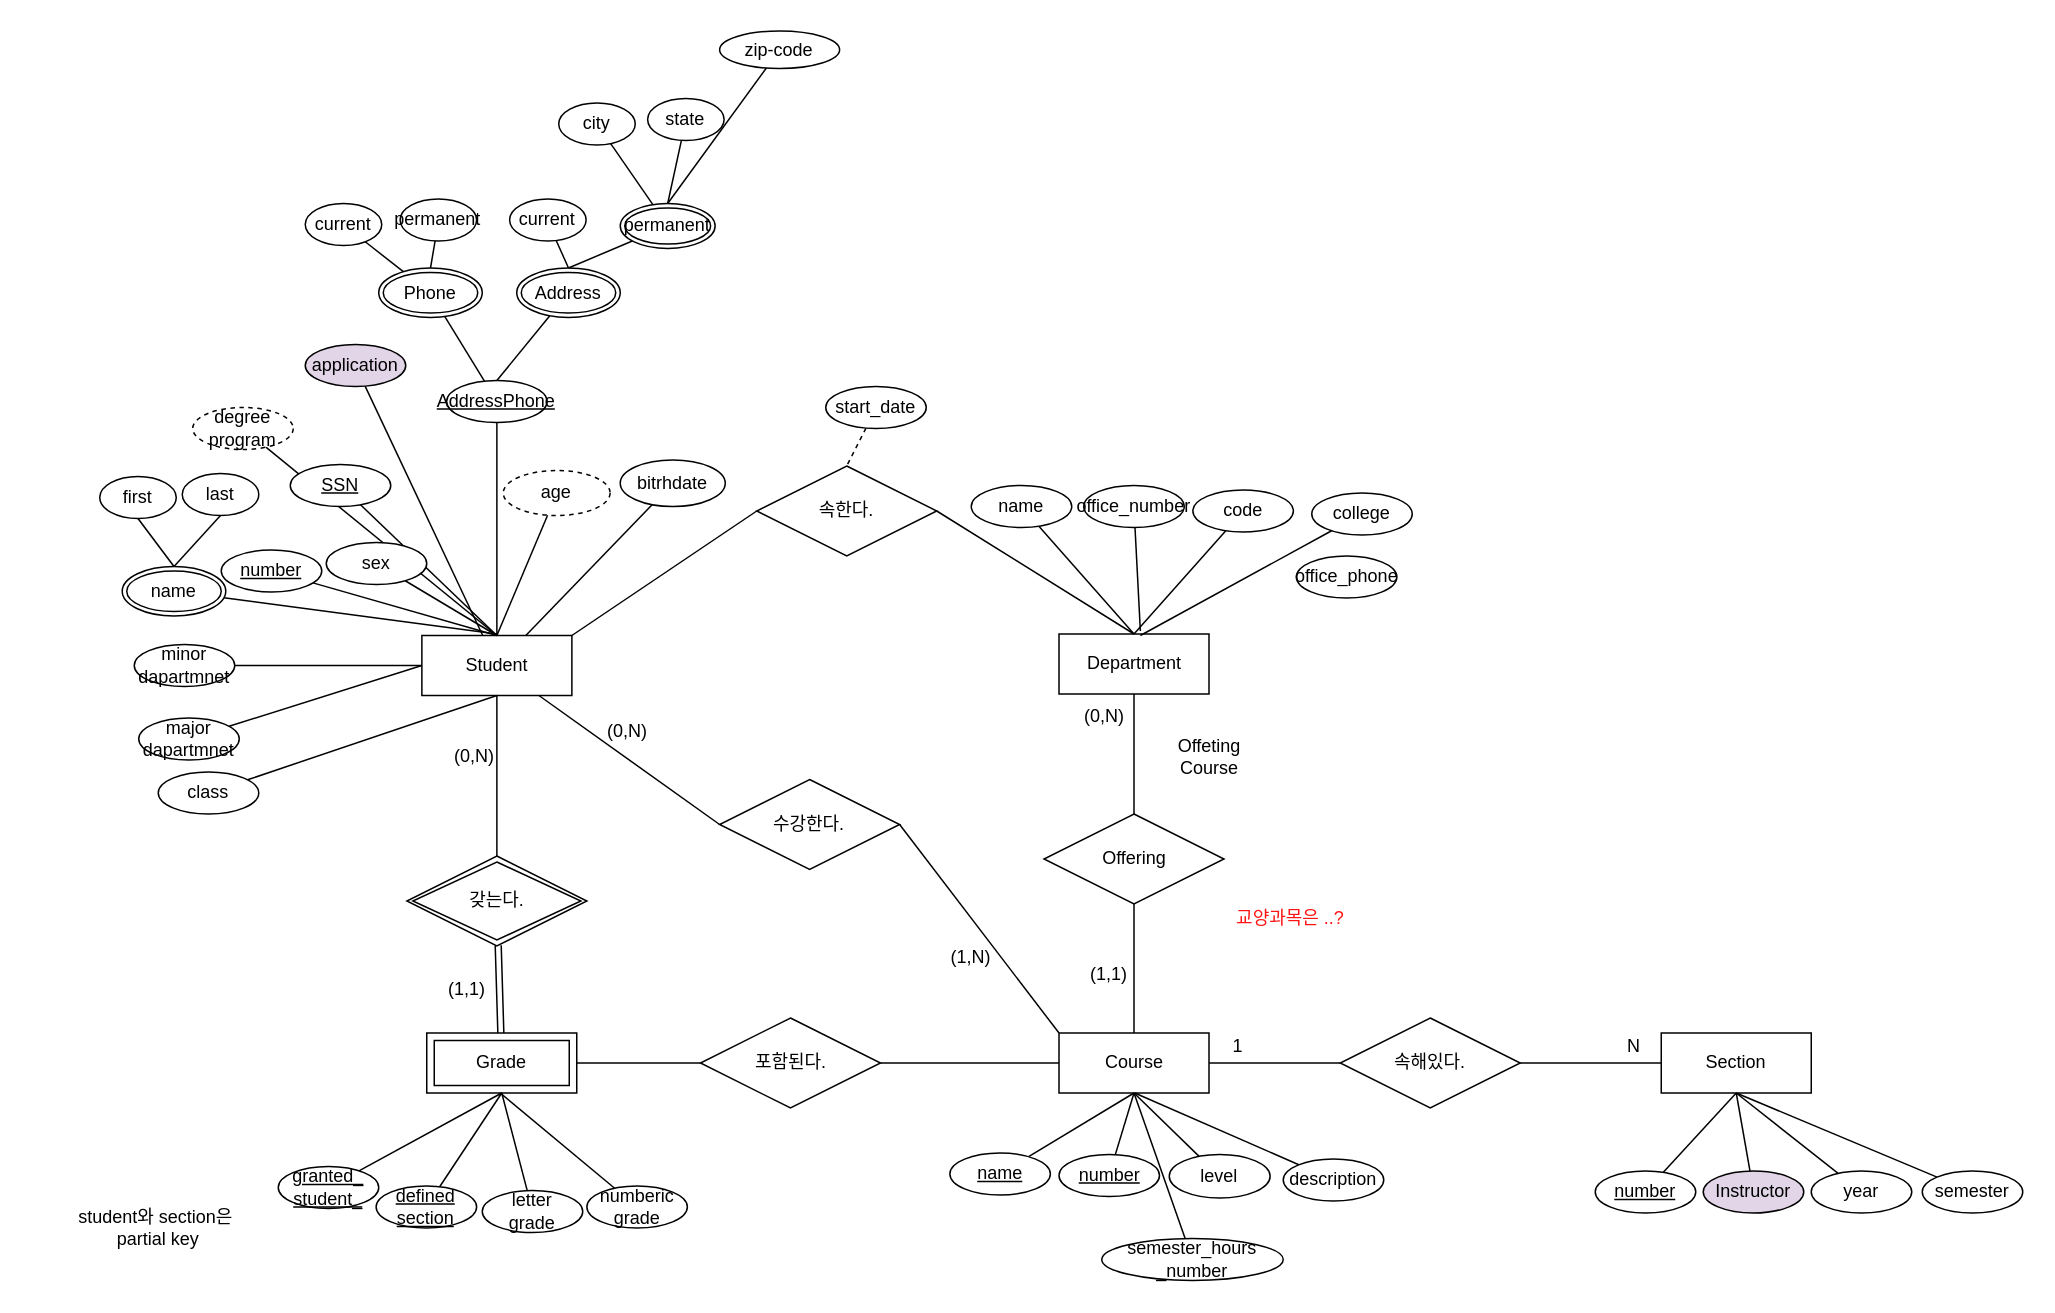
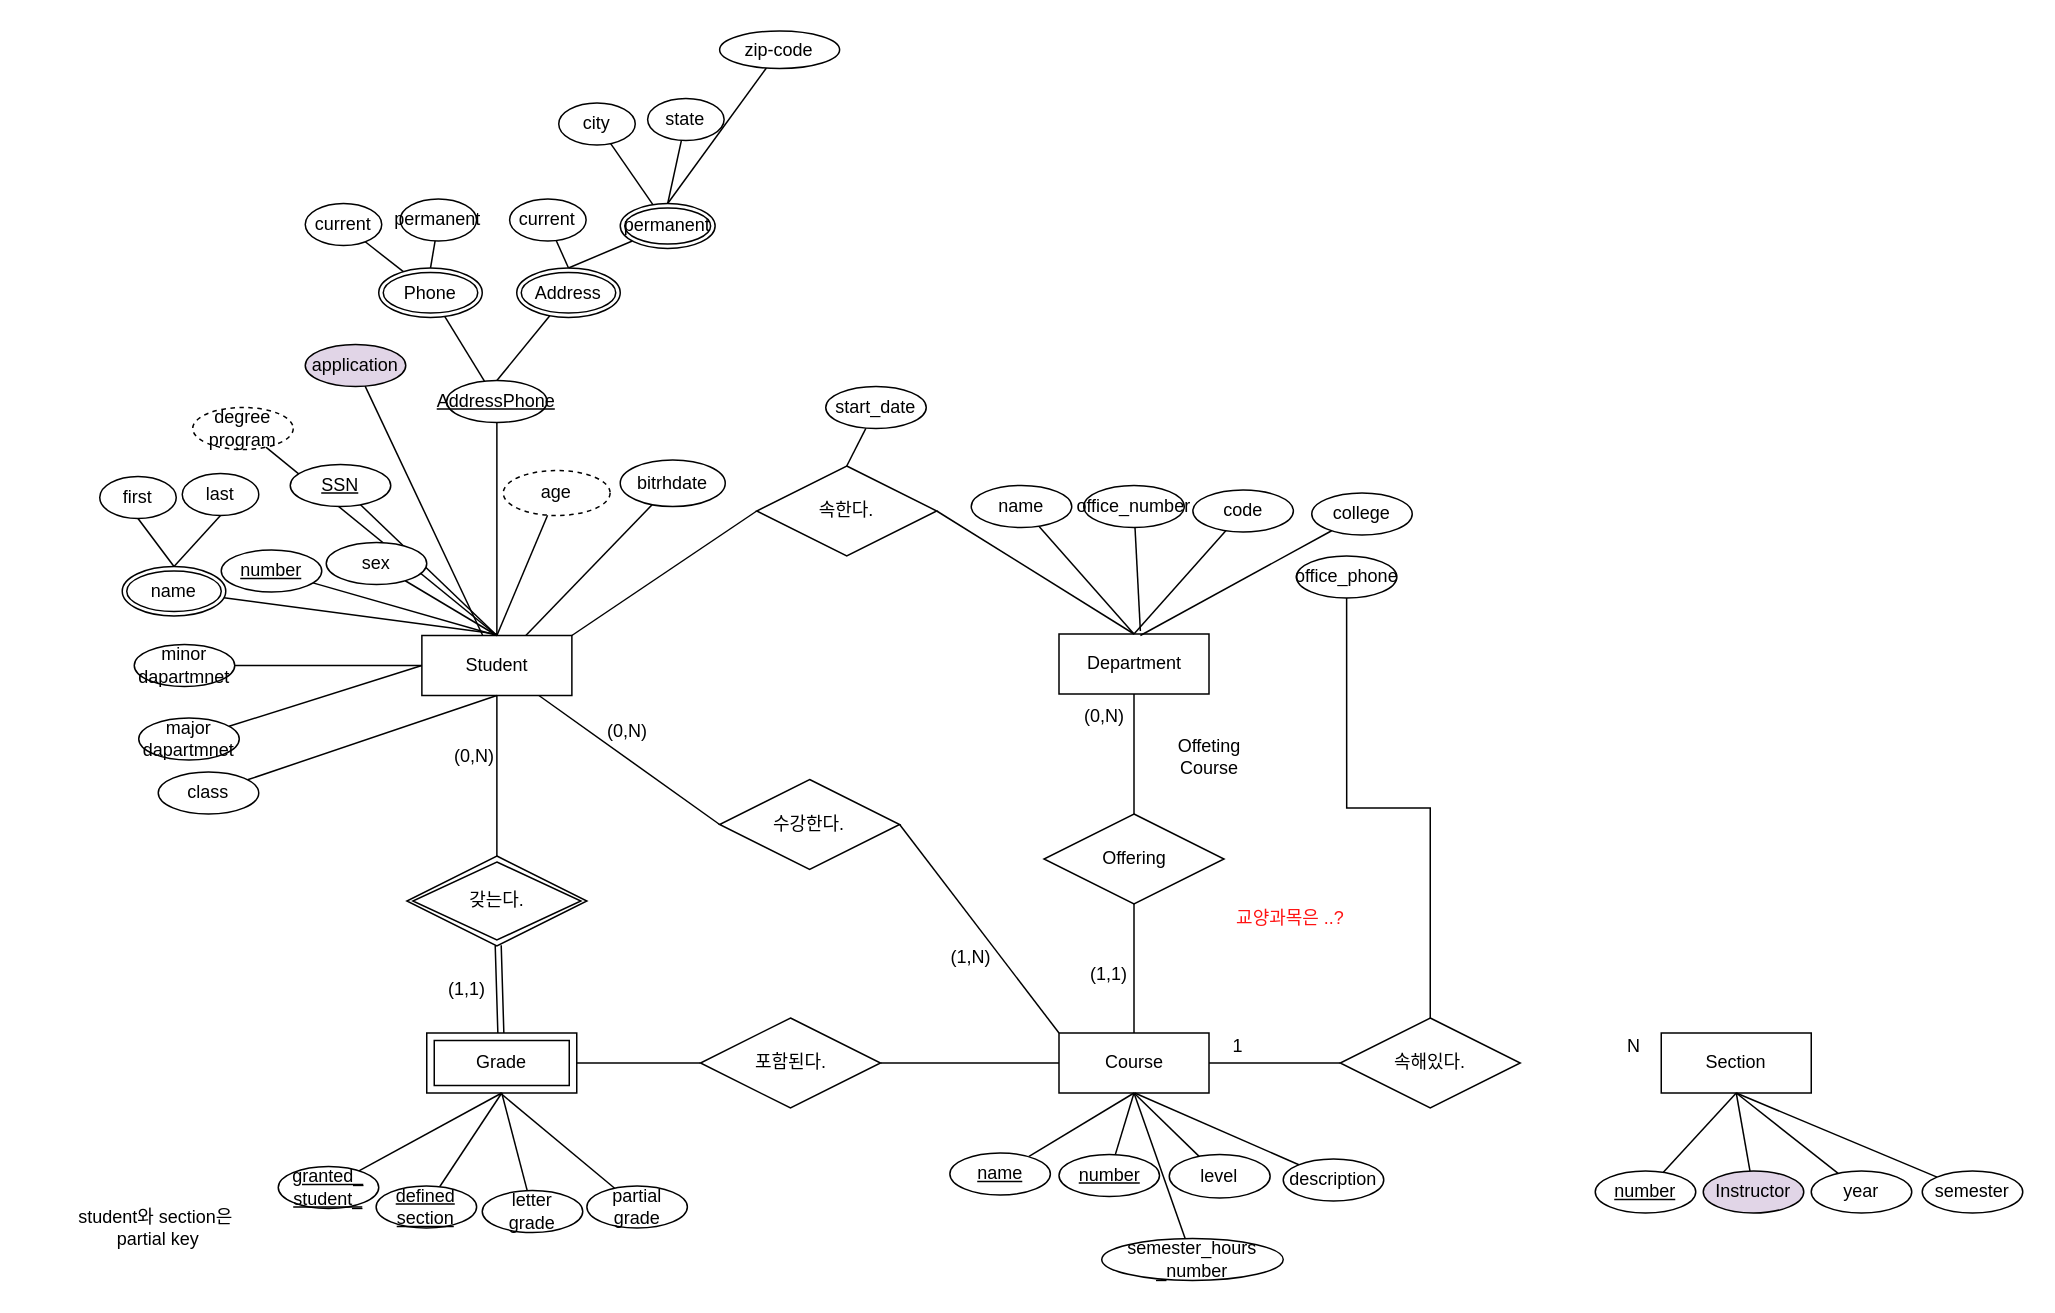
- <mxCell id="117" style="rounded=0;orthogonalLoop=1;jettySize=auto;html=1;entryX=0.5;entryY=0;entryDx=0;entryDy=0;endArrow=none;endFill=0;dashed=1;" parent="1" source="118" target="12" edge="1"><mxGeometry relative="1" as="geometry" /></mxCell>
+ <mxCell id="117" style="rounded=0;orthogonalLoop=1;jettySize=auto;html=1;entryX=0.5;entryY=0;entryDx=0;entryDy=0;endArrow=none;endFill=0;" parent="1" source="118" target="12" edge="1"><mxGeometry relative="1" as="geometry" /></mxCell>
- <mxCell id="98" style="edgeStyle=orthogonalEdgeStyle;rounded=0;orthogonalLoop=1;jettySize=auto;html=1;entryX=0;entryY=0.5;entryDx=0;entryDy=0;endArrow=none;endFill=0;" parent="1" source="99" target="100" edge="1"><mxGeometry relative="1" as="geometry" /></mxCell>
+ <mxCell id="98" style="edgeStyle=orthogonalEdgeStyle;rounded=0;orthogonalLoop=1;jettySize=auto;html=1;endArrow=none;endFill=0;" parent="1" source="99" target="60" edge="1"><mxGeometry relative="1" as="geometry" /></mxCell>
- <mxCell id="93" value="numberic&lt;div&gt;grade&lt;/div&gt;" style="ellipse;whiteSpace=wrap;html=1;align=center;" parent="1" vertex="1"><mxGeometry x="390.75" y="790" width="67" height="28" as="geometry" /></mxCell>
+ <mxCell id="93" value="partial&lt;div&gt;grade&lt;/div&gt;" style="ellipse;whiteSpace=wrap;html=1;align=center;" parent="1" vertex="1"><mxGeometry x="390.75" y="790" width="67" height="28" as="geometry" /></mxCell>
